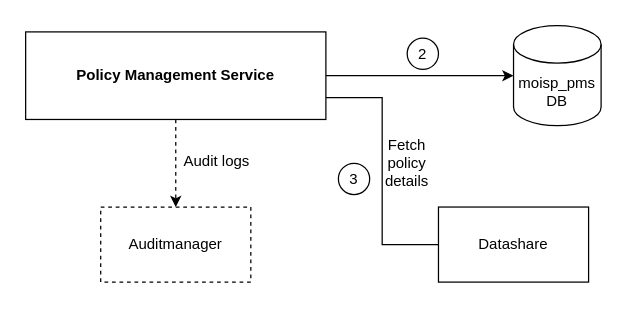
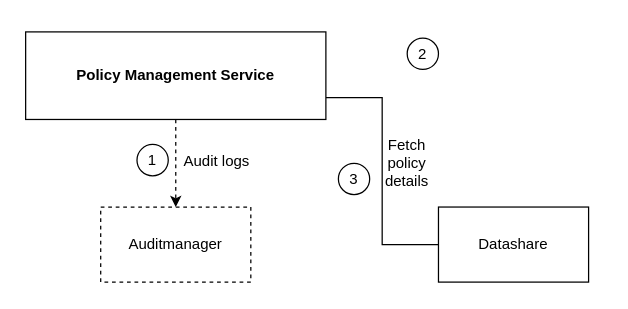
- <mxCell id="2" style="edgeStyle=orthogonalEdgeStyle;rounded=0;orthogonalLoop=1;jettySize=auto;html=1;" edge="1" parent="1" source="5" target="6"><mxGeometry relative="1" as="geometry" /></mxCell>
- <mxCell id="6" value="moisp_pms&lt;br&gt;DB" style="shape=cylinder3;whiteSpace=wrap;html=1;boundedLbl=1;backgroundOutline=1;size=15;" vertex="1" parent="1"><mxGeometry x="410" y="20" width="70" height="80" as="geometry" /></mxCell>
+ <mxCell id="11" value="1" style="ellipse;whiteSpace=wrap;html=1;aspect=fixed;" vertex="1" parent="1"><mxGeometry x="109" y="115" width="25" height="25" as="geometry" /></mxCell>
